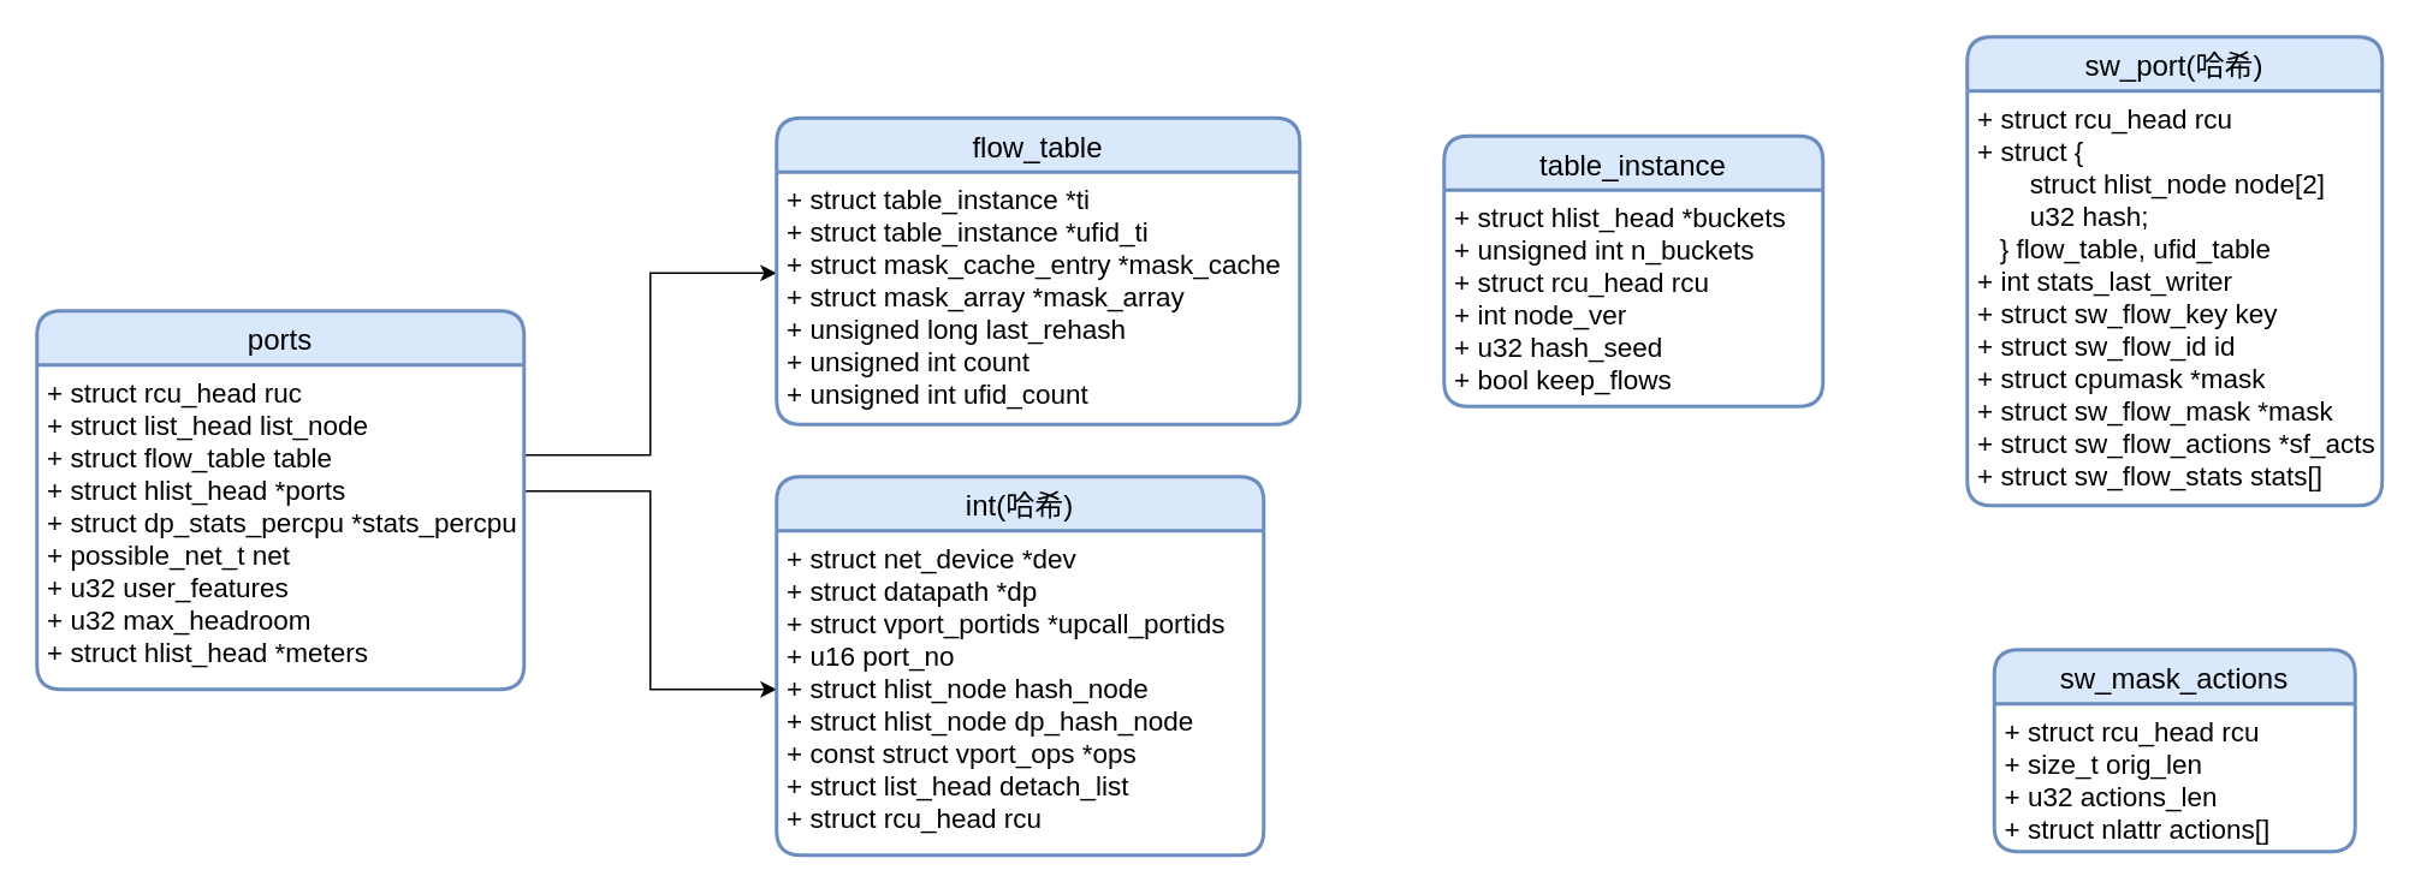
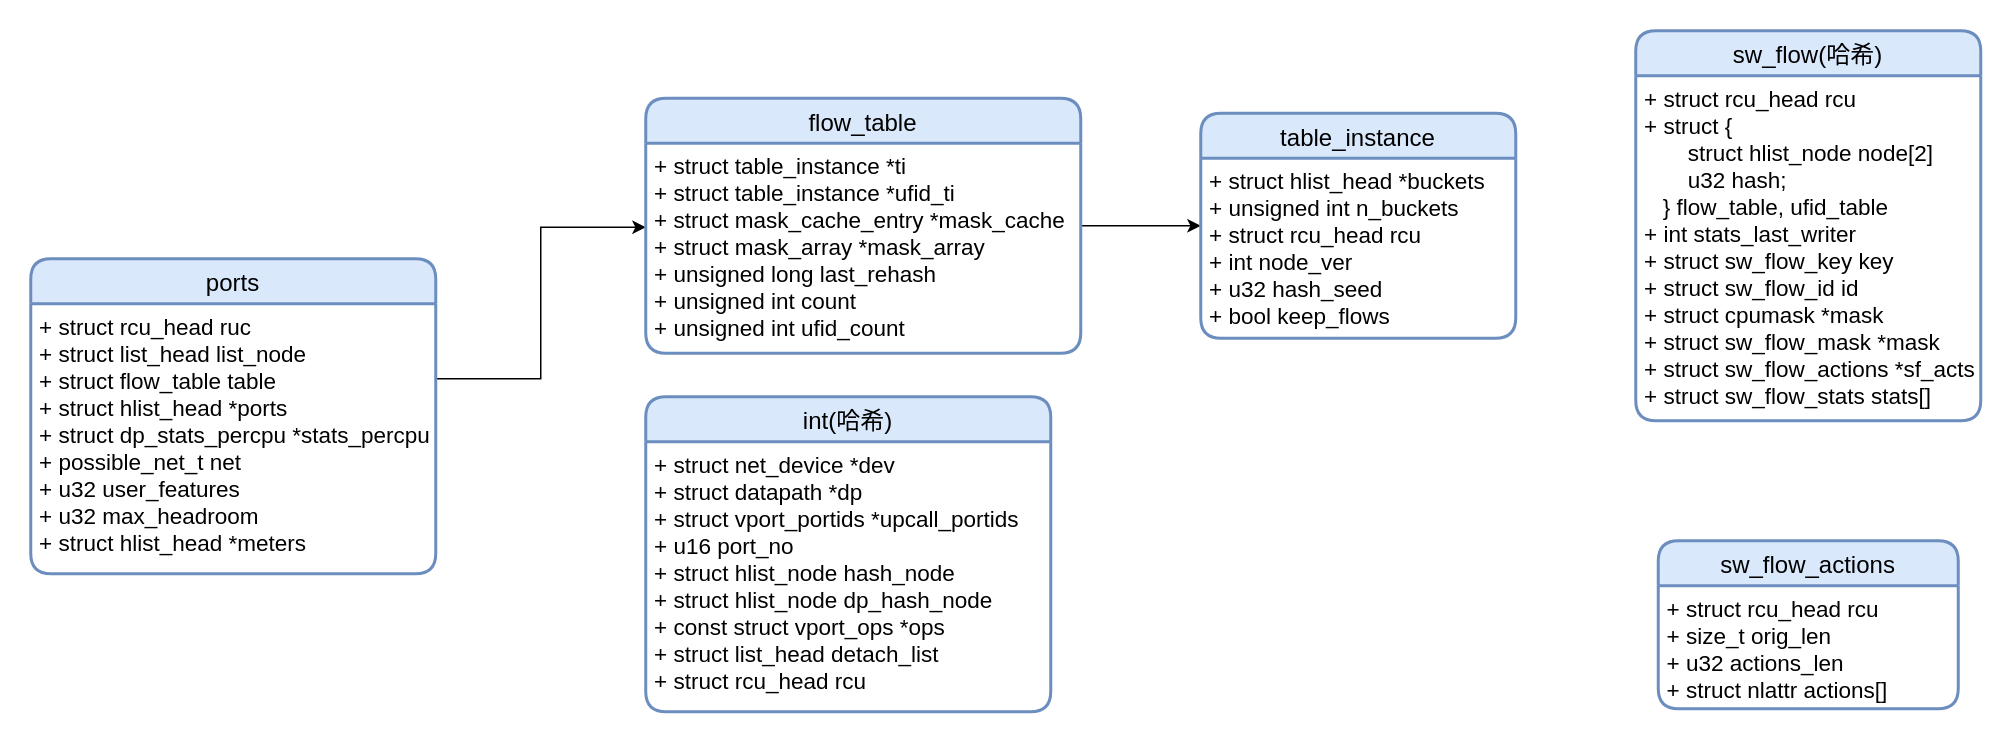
- <mxCell id="13" value="sw_port(哈希)" style="swimlane;childLayout=stackLayout;horizontal=1;startSize=30;horizontalStack=0;rounded=1;fontSize=16;fontStyle=0;strokeWidth=2;resizeParent=0;resizeLast=1;shadow=0;dashed=0;align=center;fillColor=#dae8fc;strokeColor=#6c8ebf;" vertex="1" parent="1"><mxGeometry x="1090" y="20" width="230" height="260" as="geometry" /></mxCell>
+ <mxCell id="13" value="sw_flow(哈希)" style="swimlane;childLayout=stackLayout;horizontal=1;startSize=30;horizontalStack=0;rounded=1;fontSize=16;fontStyle=0;strokeWidth=2;resizeParent=0;resizeLast=1;shadow=0;dashed=0;align=center;fillColor=#dae8fc;strokeColor=#6c8ebf;" vertex="1" parent="1"><mxGeometry x="1090" y="20" width="230" height="260" as="geometry" /></mxCell>
+ <mxCell id="6" value="" style="edgeStyle=orthogonalEdgeStyle;rounded=0;orthogonalLoop=1;jettySize=auto;html=1;fontSize=15;" edge="1" parent="1" source="7" target="11"><mxGeometry relative="1" as="geometry" /></mxCell>
- <mxCell id="3" value="" style="edgeStyle=orthogonalEdgeStyle;rounded=0;orthogonalLoop=1;jettySize=auto;html=1;fontSize=15;" edge="1" parent="1" source="4" target="9"><mxGeometry relative="1" as="geometry"><Array as="points"><mxPoint x="360" y="272" /><mxPoint x="360" y="382" /></Array></mxGeometry></mxCell>
- <mxCell id="15" value="sw_mask_actions" style="swimlane;childLayout=stackLayout;horizontal=1;startSize=30;horizontalStack=0;rounded=1;fontSize=16;fontStyle=0;strokeWidth=2;resizeParent=0;resizeLast=1;shadow=0;dashed=0;align=center;fillColor=#dae8fc;strokeColor=#6c8ebf;" vertex="1" parent="1"><mxGeometry x="1105" y="360" width="200" height="112" as="geometry" /></mxCell>
+ <mxCell id="15" value="sw_flow_actions" style="swimlane;childLayout=stackLayout;horizontal=1;startSize=30;horizontalStack=0;rounded=1;fontSize=16;fontStyle=0;strokeWidth=2;resizeParent=0;resizeLast=1;shadow=0;dashed=0;align=center;fillColor=#dae8fc;strokeColor=#6c8ebf;" vertex="1" parent="1"><mxGeometry x="1105" y="360" width="200" height="112" as="geometry" /></mxCell>
